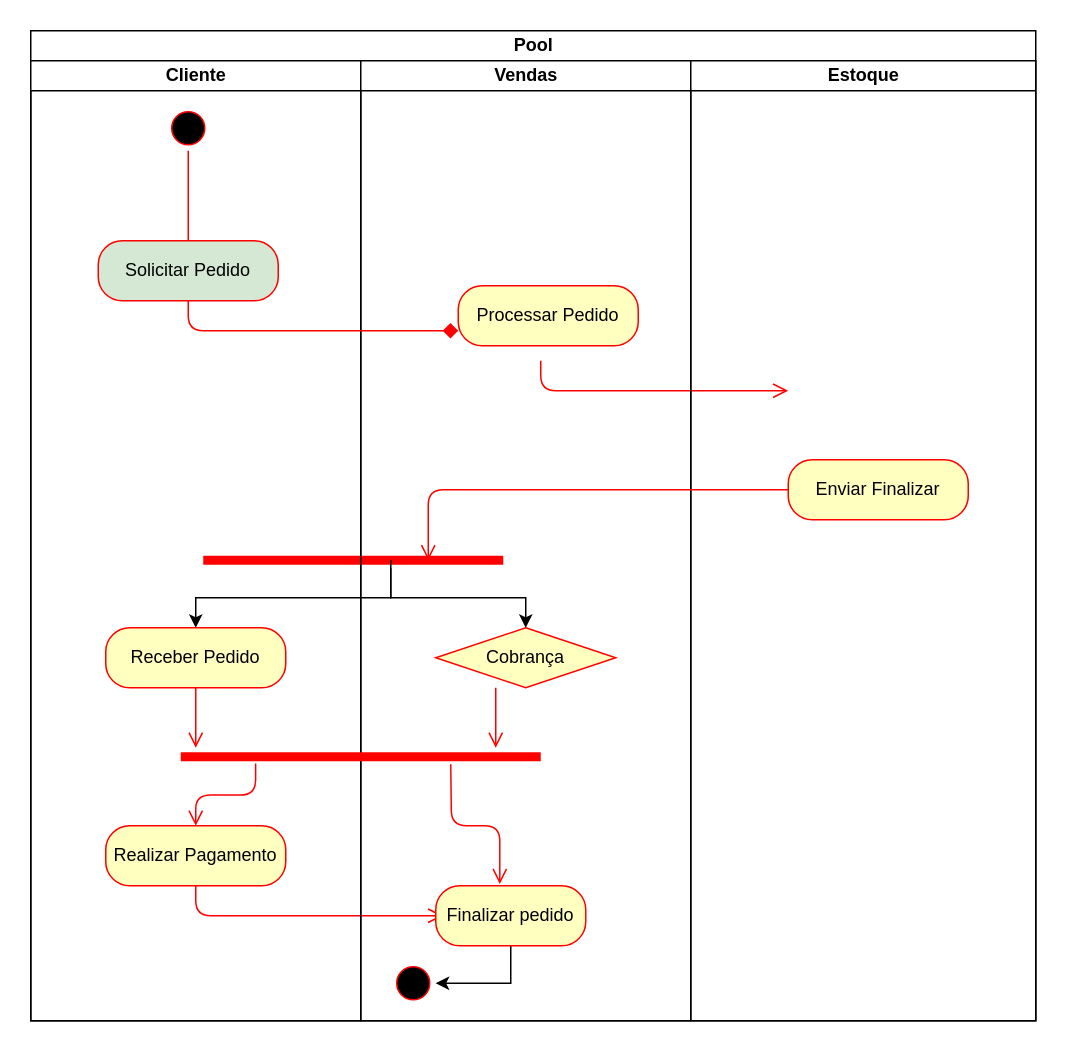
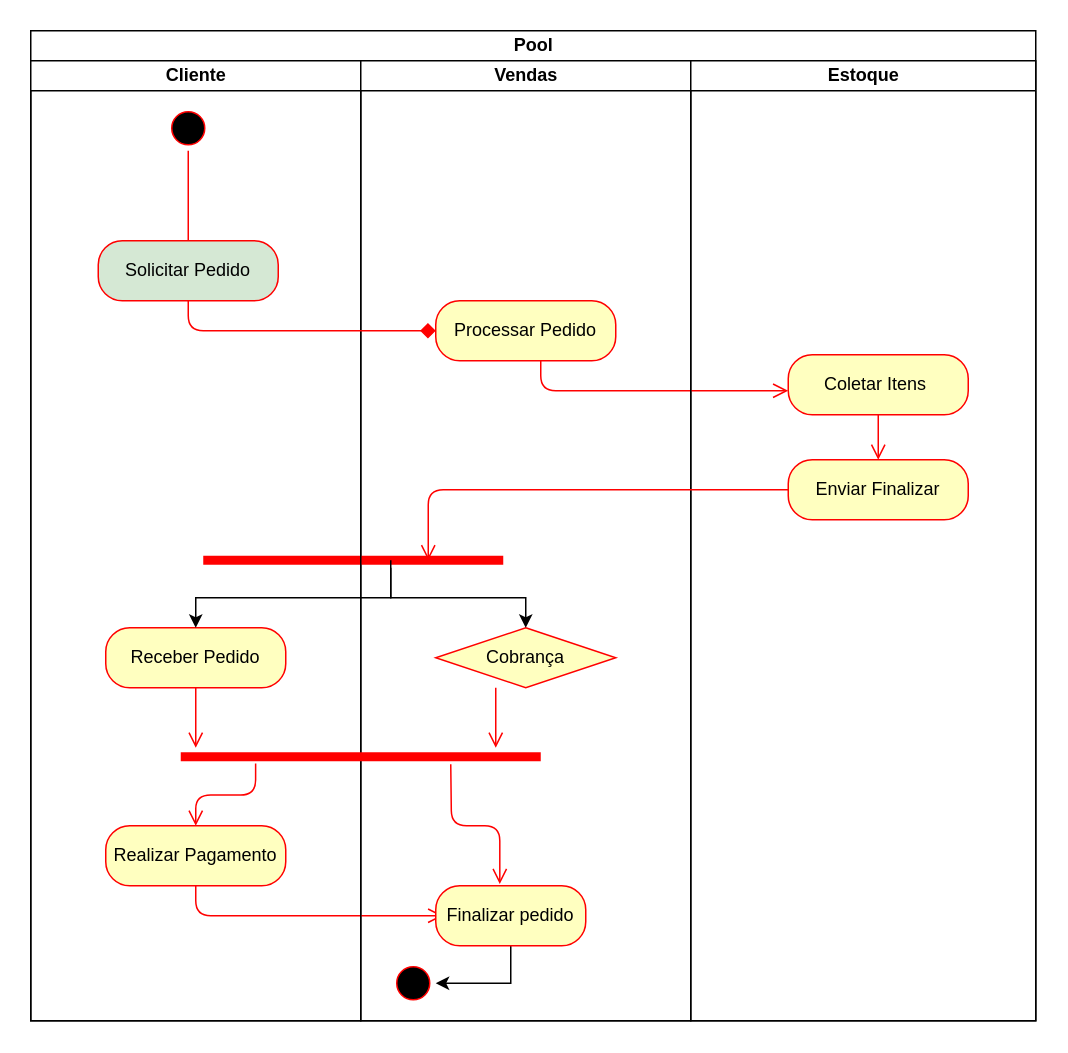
- <mxCell id="19" value="Processar Pedido" style="rounded=1;whiteSpace=wrap;html=1;arcSize=40;fontColor=#000000;fillColor=#ffffc0;strokeColor=#ff0000;" vertex="1" parent="12"><mxGeometry x="65" y="150" width="120" height="40" as="geometry" /></mxCell>
+ <mxCell id="19" value="Processar Pedido" style="rounded=1;whiteSpace=wrap;html=1;arcSize=40;fontColor=#000000;fillColor=#ffffc0;strokeColor=#ff0000;" vertex="1" parent="12"><mxGeometry x="50" y="160" width="120" height="40" as="geometry" /></mxCell>
+ <mxCell id="24" value="Coletar Itens&amp;nbsp;" style="rounded=1;whiteSpace=wrap;html=1;arcSize=40;fontColor=#000000;fillColor=#ffffc0;strokeColor=#ff0000;" vertex="1" parent="21"><mxGeometry x="65" y="196" width="120" height="40" as="geometry" /></mxCell>
+ <mxCell id="22" value="" style="edgeStyle=orthogonalEdgeStyle;html=1;verticalAlign=bottom;endArrow=open;endSize=8;strokeColor=#ff0000;exitX=0.5;exitY=1;exitDx=0;exitDy=0;entryX=0.5;entryY=0;entryDx=0;entryDy=0;" edge="1" parent="21" source="24" target="23"><mxGeometry relative="1" as="geometry"><mxPoint x="154.97" y="270" as="targetPoint" /><mxPoint x="-9.996" y="250" as="sourcePoint" /><Array as="points" /></mxGeometry></mxCell>
